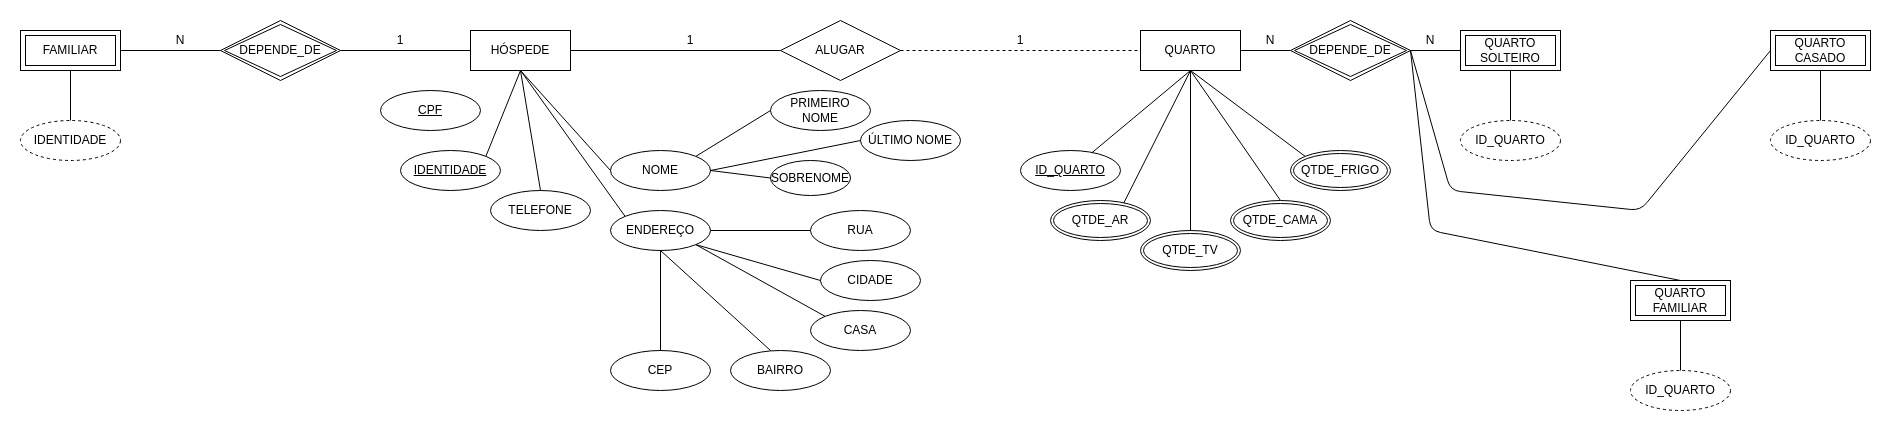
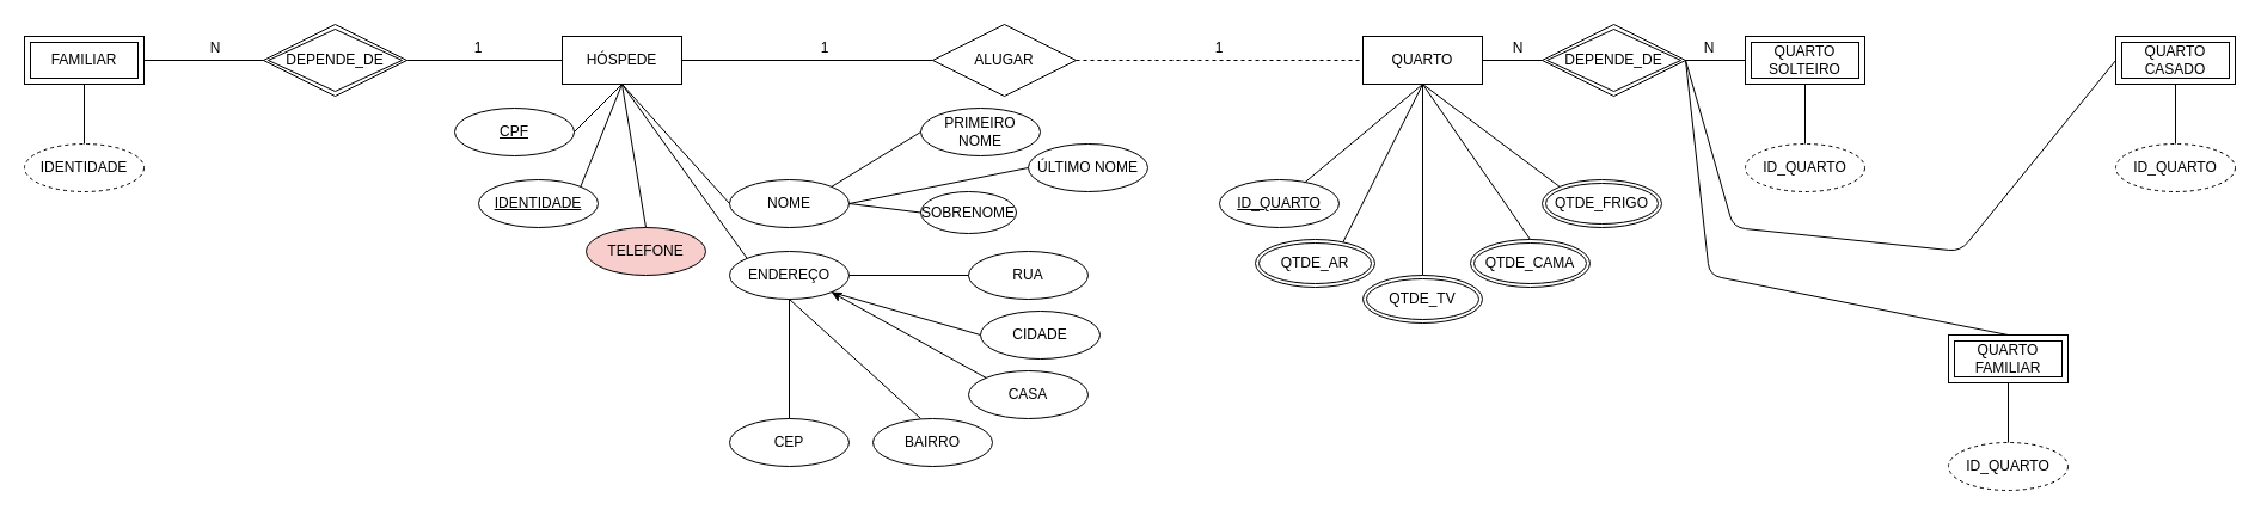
+ <mxCell id="9" value="" style="endArrow=none;html=1;exitX=1;exitY=0.5;exitDx=0;exitDy=0;entryX=0.5;entryY=1;entryDx=0;entryDy=0;" edge="1" parent="1" source="4" target="2"><mxGeometry width="50" height="50" relative="1" as="geometry"><mxPoint x="760" y="270" as="sourcePoint" /><mxPoint x="810" y="220" as="targetPoint" /></mxGeometry></mxCell>
- <mxCell id="8" value="TELEFONE" style="ellipse;whiteSpace=wrap;html=1;align=center;" vertex="1" parent="1"><mxGeometry x="490" y="190" width="100" height="40" as="geometry" /></mxCell>
+ <mxCell id="8" value="TELEFONE" style="ellipse;whiteSpace=wrap;html=1;align=center;fillColor=#f8cecc;" vertex="1" parent="1"><mxGeometry x="490" y="190" width="100" height="40" as="geometry" /></mxCell>
- <mxCell id="32" value="" style="endArrow=none;html=1;exitX=0;exitY=0;exitDx=0;exitDy=0;entryX=1;entryY=1;entryDx=0;entryDy=0;" edge="1" parent="1" source="28" target="6"><mxGeometry width="50" height="50" relative="1" as="geometry"><mxPoint x="770" y="350" as="sourcePoint" /><mxPoint x="820" y="300" as="targetPoint" /></mxGeometry></mxCell>
+ <mxCell id="32" value="" style="endArrow=classic;html=1;exitX=0;exitY=0;exitDx=0;exitDy=0;entryX=1;entryY=1;entryDx=0;entryDy=0;" edge="1" parent="1" source="28" target="6"><mxGeometry width="50" height="50" relative="1" as="geometry"><mxPoint x="770" y="350" as="sourcePoint" /><mxPoint x="820" y="300" as="targetPoint" /></mxGeometry></mxCell>
